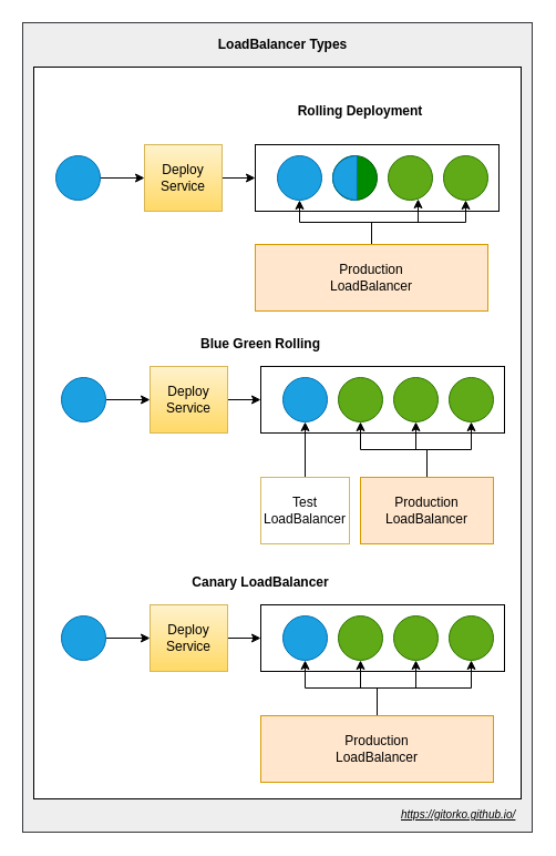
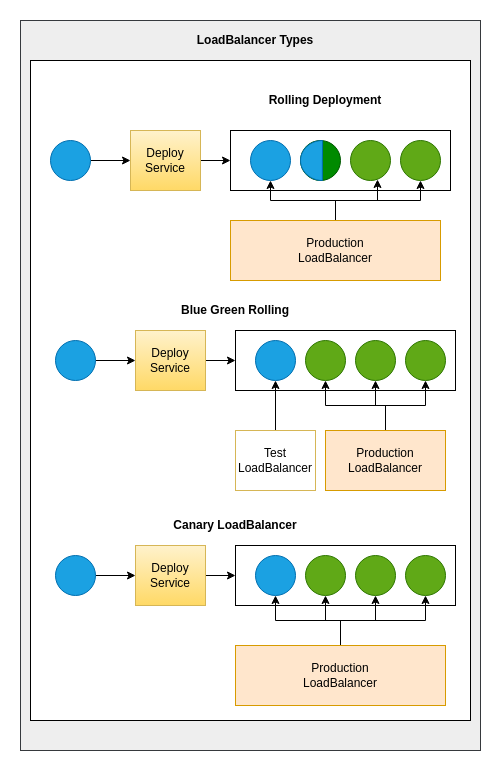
- <mxCell id="46" value="&lt;font style=&quot;font-size: 10px&quot;&gt;&lt;i&gt;&lt;u&gt;https://gitorko.github.io/&lt;/u&gt;&lt;/i&gt;&lt;/font&gt;" style="text;html=1;" vertex="1" parent="1"><mxGeometry x="360" y="720" width="110" height="30" as="geometry" /></mxCell>
